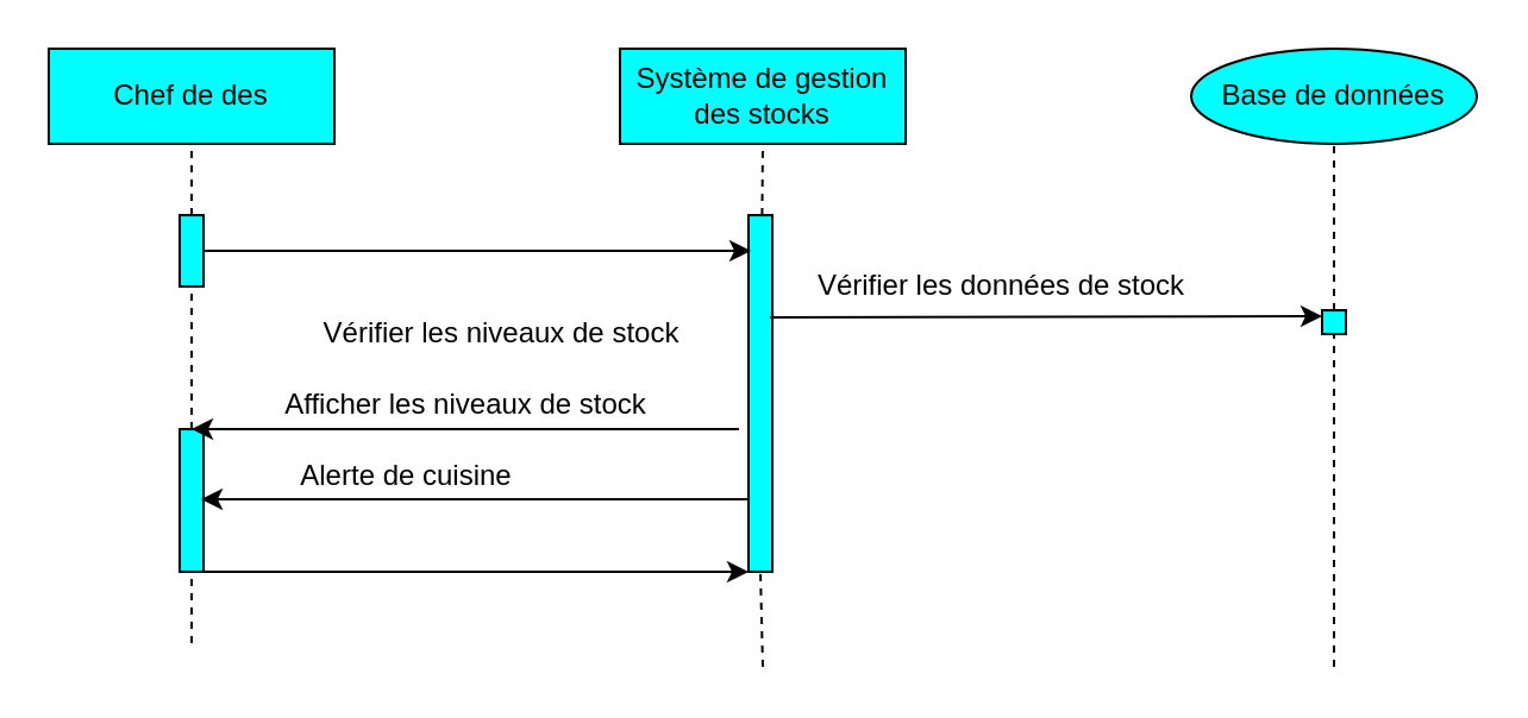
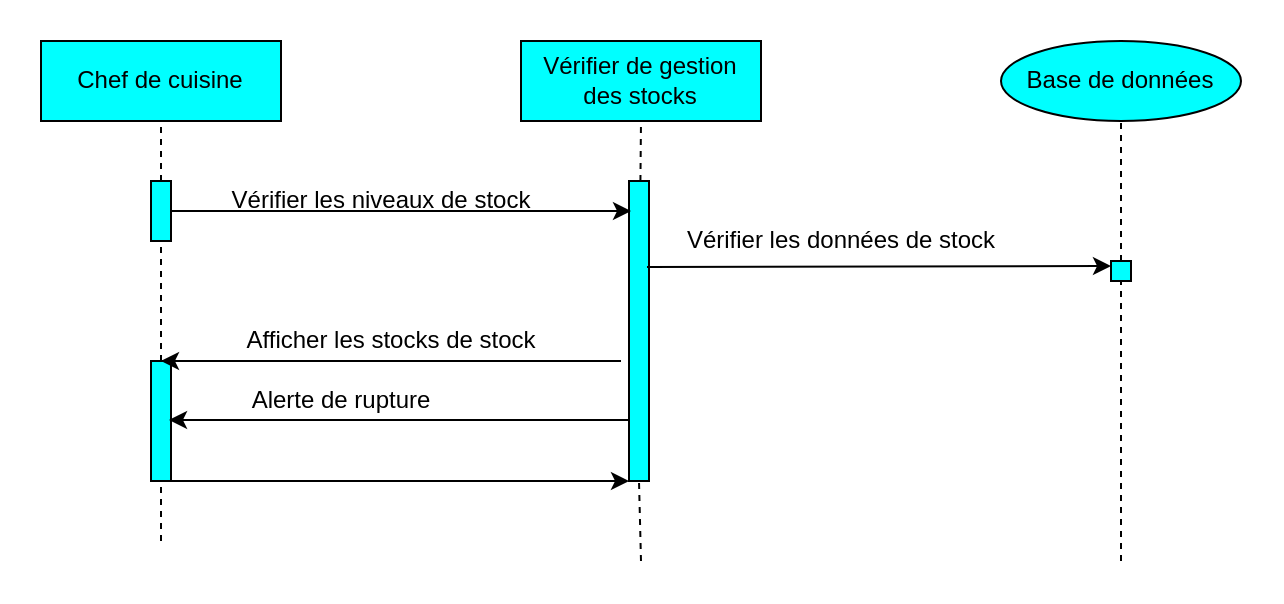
- <mxCell id="2" value="Chef de des" style="rounded=0;whiteSpace=wrap;html=1;fillColor=#00FFFF;" parent="1" vertex="1"><mxGeometry x="20" y="20" width="120" height="40" as="geometry" /></mxCell>
+ <mxCell id="2" value="Chef de cuisine" style="rounded=0;whiteSpace=wrap;html=1;fillColor=#00FFFF;" parent="1" vertex="1"><mxGeometry x="20" y="20" width="120" height="40" as="geometry" /></mxCell>
- <mxCell id="3" value="Système de gestion des stocks" style="rounded=0;whiteSpace=wrap;html=1;fillColor=#00FFFF;" parent="1" vertex="1"><mxGeometry x="260" y="20" width="120" height="40" as="geometry" /></mxCell>
+ <mxCell id="3" value="Vérifier de gestion des stocks" style="rounded=0;whiteSpace=wrap;html=1;fillColor=#00FFFF;" parent="1" vertex="1"><mxGeometry x="260" y="20" width="120" height="40" as="geometry" /></mxCell>
- <mxCell id="17" value="Vérifier les niveaux de stock" style="text;html=1;align=center;verticalAlign=middle;resizable=0;points=[];autosize=1;" parent="1" vertex="1"><mxGeometry x="130" y="130" width="160" height="20" as="geometry" /></mxCell>
+ <mxCell id="17" value="Vérifier les niveaux de stock" style="text;html=1;align=center;verticalAlign=middle;resizable=0;points=[];autosize=1;" parent="1" vertex="1"><mxGeometry x="110" y="90" width="160" height="20" as="geometry" /></mxCell>
- <mxCell id="19" value="Afficher les niveaux de stock" style="text;html=1;align=center;verticalAlign=middle;resizable=0;points=[];autosize=1;" parent="1" vertex="1"><mxGeometry x="110" y="160" width="170" height="20" as="geometry" /></mxCell>
+ <mxCell id="19" value="Afficher les stocks de stock" style="text;html=1;align=center;verticalAlign=middle;resizable=0;points=[];autosize=1;" parent="1" vertex="1"><mxGeometry x="110" y="160" width="170" height="20" as="geometry" /></mxCell>
- <mxCell id="21" value="Alerte de cuisine" style="text;html=1;align=center;verticalAlign=middle;resizable=0;points=[];autosize=1;" parent="1" vertex="1"><mxGeometry x="120" y="190" width="100" height="20" as="geometry" /></mxCell>
+ <mxCell id="21" value="Alerte de rupture" style="text;html=1;align=center;verticalAlign=middle;resizable=0;points=[];autosize=1;" parent="1" vertex="1"><mxGeometry x="120" y="190" width="100" height="20" as="geometry" /></mxCell>
